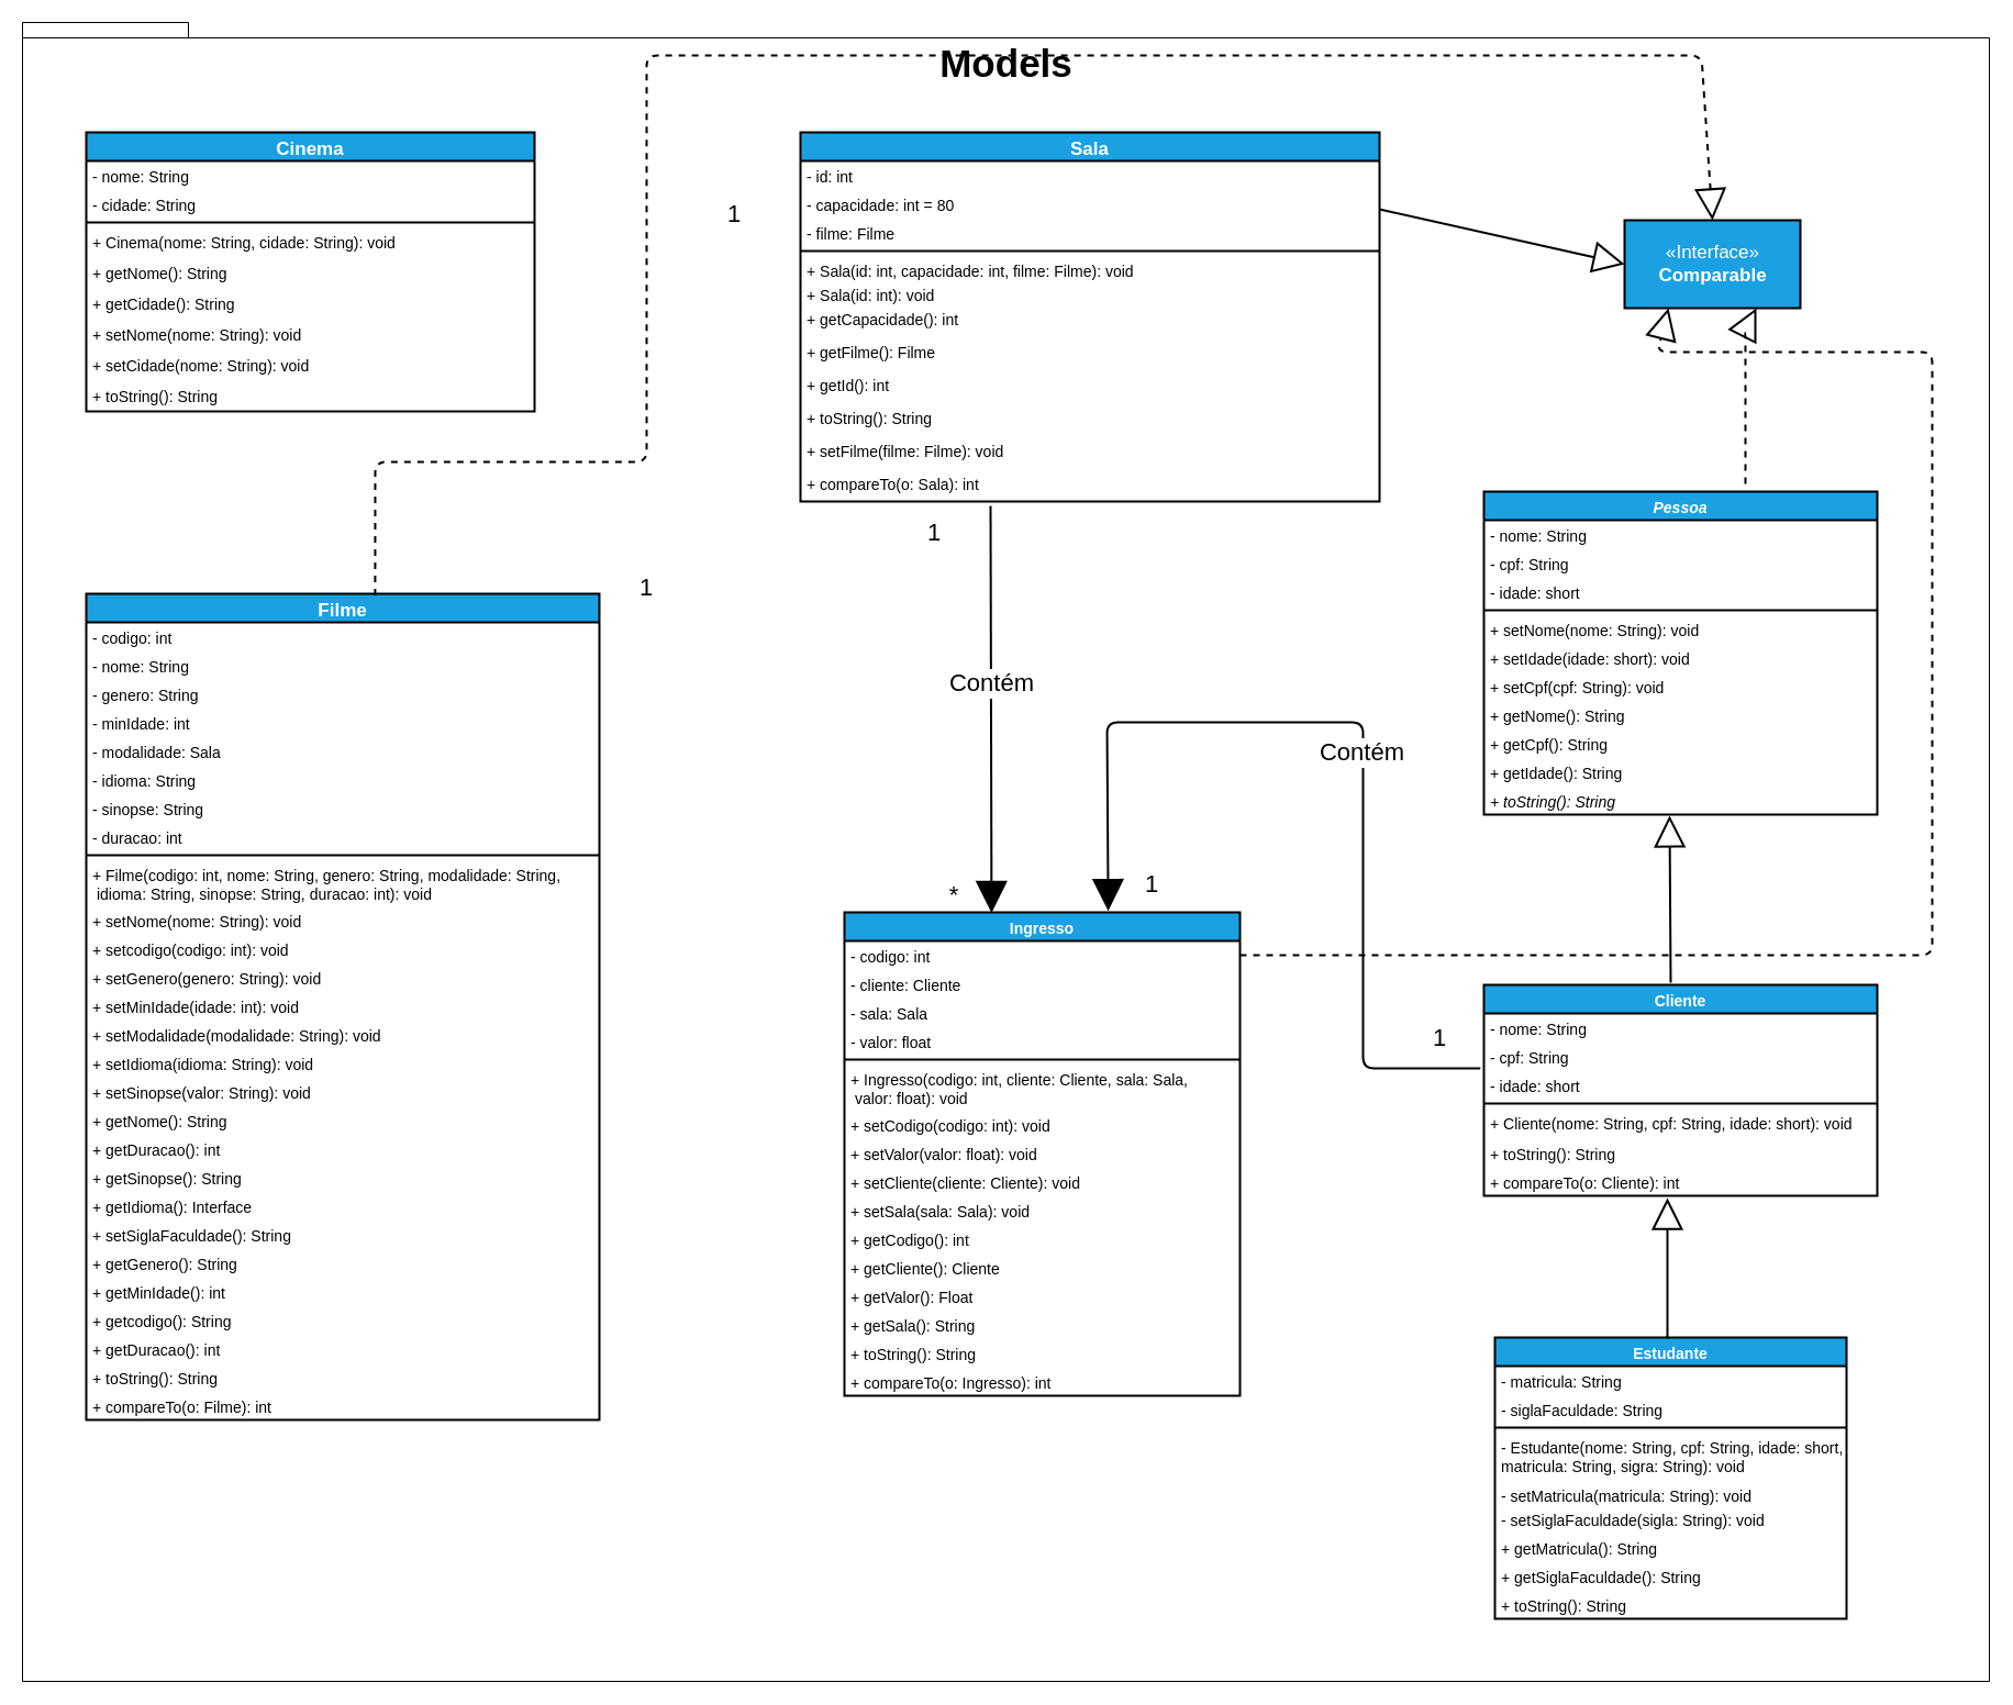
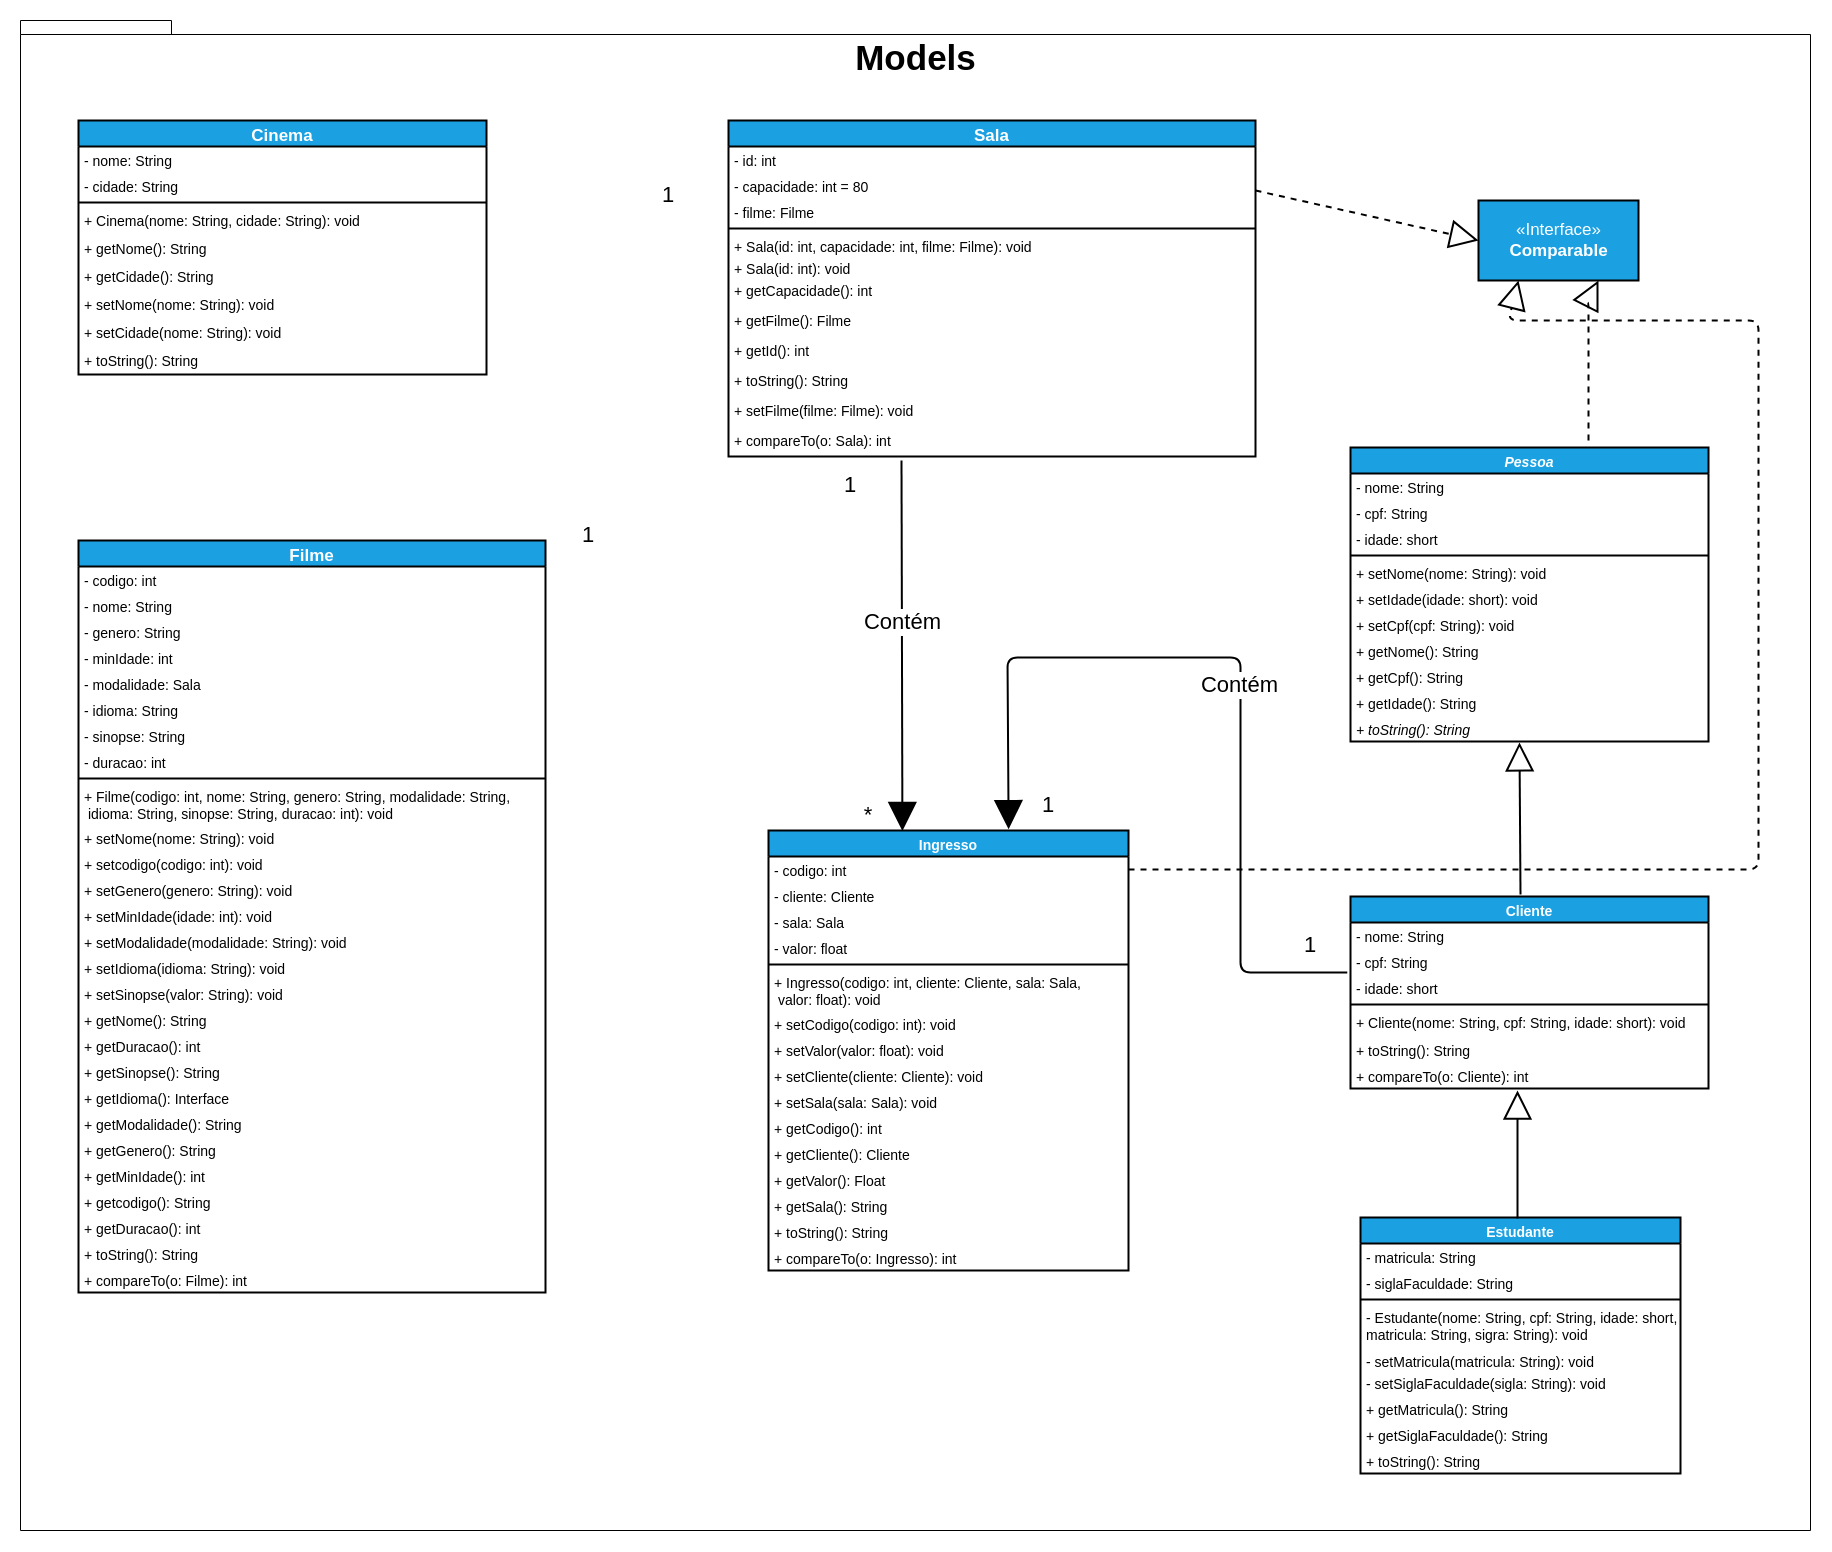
- <mxCell id="75" style="edgeStyle=none;html=1;exitX=1;exitY=-0.308;exitDx=0;exitDy=0;entryX=0;entryY=0.5;entryDx=0;entryDy=0;dashed=0;fontSize=17;startArrow=none;startFill=0;endArrow=block;endFill=0;startSize=24;endSize=24;strokeWidth=2;exitPerimeter=0;" edge="1" parent="1" source="16" target="74"><mxGeometry relative="1" as="geometry" /></mxCell>
+ <mxCell id="75" style="edgeStyle=none;html=1;exitX=1;exitY=-0.308;exitDx=0;exitDy=0;entryX=0;entryY=0.5;entryDx=0;entryDy=0;dashed=1;fontSize=17;startArrow=none;startFill=0;endArrow=block;endFill=0;startSize=24;endSize=24;strokeWidth=2;exitPerimeter=0;" edge="1" parent="1" source="16" target="74"><mxGeometry relative="1" as="geometry" /></mxCell>
- <mxCell id="99" value="" style="endArrow=block;dashed=1;endFill=0;endSize=24;html=1;fontSize=35;fontColor=#000000;strokeWidth=2;entryX=0.5;entryY=0;entryDx=0;entryDy=0;exitX=0.563;exitY=0.002;exitDx=0;exitDy=0;exitPerimeter=0;" edge="1" parent="1" source="34" target="74"><mxGeometry width="160" relative="1" as="geometry"><mxPoint x="378" y="490" as="sourcePoint" /><mxPoint x="538" y="490" as="targetPoint" /><Array as="points"><mxPoint x="341" y="420" /><mxPoint x="588" y="420" /><mxPoint x="588" y="50" /><mxPoint x="1548" y="50" /></Array></mxGeometry></mxCell>
- <mxCell id="56" value="+ setSiglaFaculdade(): String" style="text;align=left;verticalAlign=top;spacingLeft=4;spacingRight=4;overflow=hidden;rotatable=0;points=[[0,0.5],[1,0.5]];portConstraint=eastwest;fontSize=14;" vertex="1" parent="34"><mxGeometry y="570" width="467" height="26" as="geometry" /></mxCell>
+ <mxCell id="56" value="+ getModalidade(): String" style="text;align=left;verticalAlign=top;spacingLeft=4;spacingRight=4;overflow=hidden;rotatable=0;points=[[0,0.5],[1,0.5]];portConstraint=eastwest;fontSize=14;" vertex="1" parent="34"><mxGeometry y="570" width="467" height="26" as="geometry" /></mxCell>
